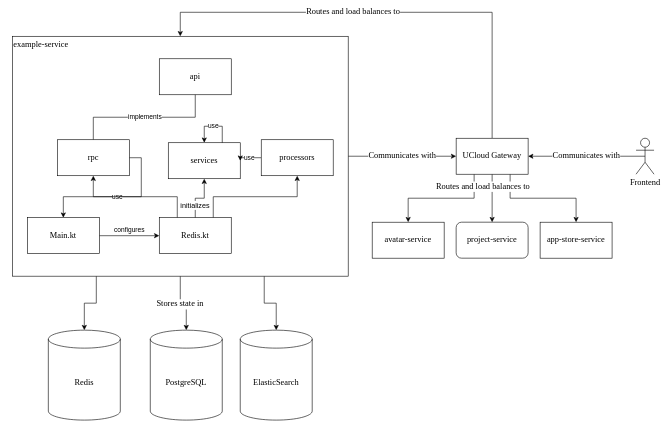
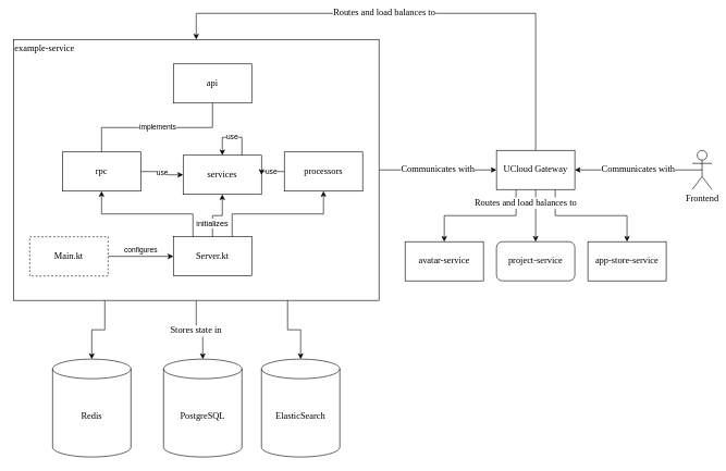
- <mxCell id="13" value="use" style="edgeStyle=orthogonalEdgeStyle;rounded=0;orthogonalLoop=1;jettySize=auto;html=1;exitX=1;exitY=0.5;exitDx=0;exitDy=0;" edge="1" parent="1" source="14" target="32"><mxGeometry relative="1" as="geometry" /></mxCell>
+ <mxCell id="13" value="use" style="edgeStyle=orthogonalEdgeStyle;rounded=0;orthogonalLoop=1;jettySize=auto;html=1;exitX=1;exitY=0.5;exitDx=0;exitDy=0;entryX=0;entryY=0.5;entryDx=0;entryDy=0;" edge="1" parent="1" source="14" target="15"><mxGeometry relative="1" as="geometry" /></mxCell>
- <mxCell id="32" value="Main.kt" style="rounded=0;whiteSpace=wrap;html=1;labelBackgroundColor=#ffffff;fontFamily=IBM Plex Sans;fontSize=14;align=center;" parent="1" vertex="1"><mxGeometry x="45" y="362.5" width="120" height="60" as="geometry" /></mxCell>
+ <mxCell id="32" value="Main.kt" style="rounded=0;whiteSpace=wrap;html=1;labelBackgroundColor=#ffffff;fontFamily=IBM Plex Sans;fontSize=14;align=center;dashed=1;" parent="1" vertex="1"><mxGeometry x="45" y="362.5" width="120" height="60" as="geometry" /></mxCell>
- <mxCell id="30" value="Redis.kt" style="rounded=0;whiteSpace=wrap;html=1;labelBackgroundColor=#ffffff;fontFamily=IBM Plex Sans;fontSize=14;align=center;" parent="1" vertex="1"><mxGeometry x="265" y="362.5" width="120" height="60" as="geometry" /></mxCell>
+ <mxCell id="30" value="Server.kt" style="rounded=0;whiteSpace=wrap;html=1;labelBackgroundColor=#ffffff;fontFamily=IBM Plex Sans;fontSize=14;align=center;" parent="1" vertex="1"><mxGeometry x="265" y="362.5" width="120" height="60" as="geometry" /></mxCell>
